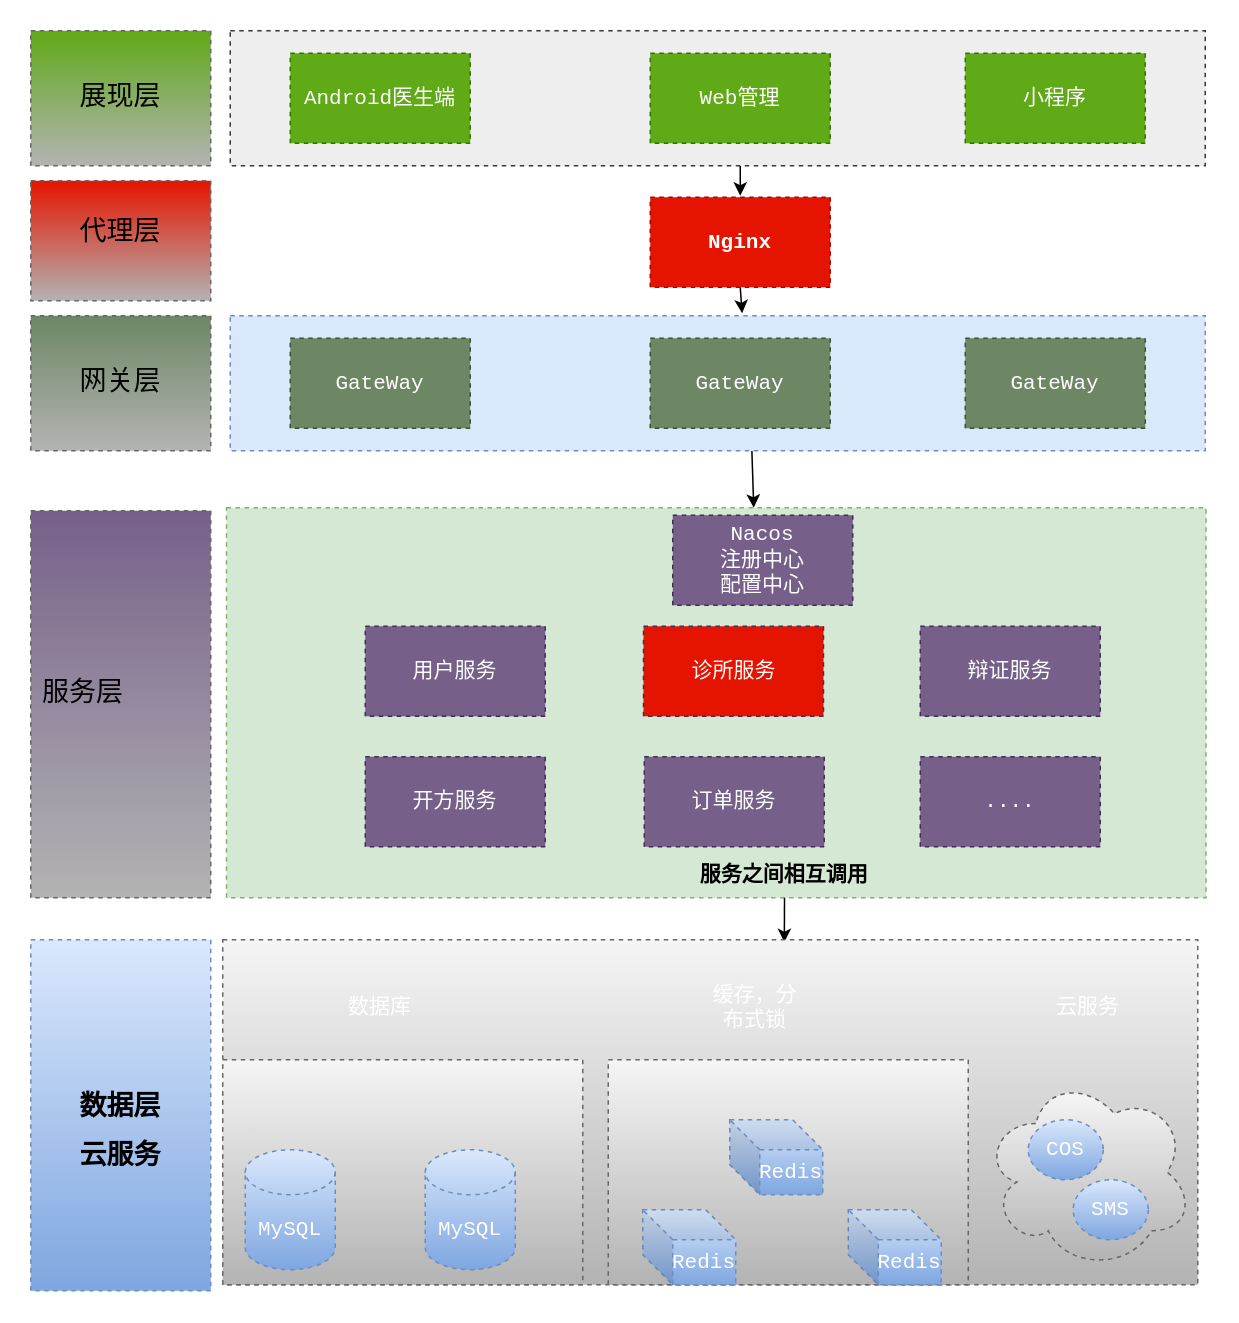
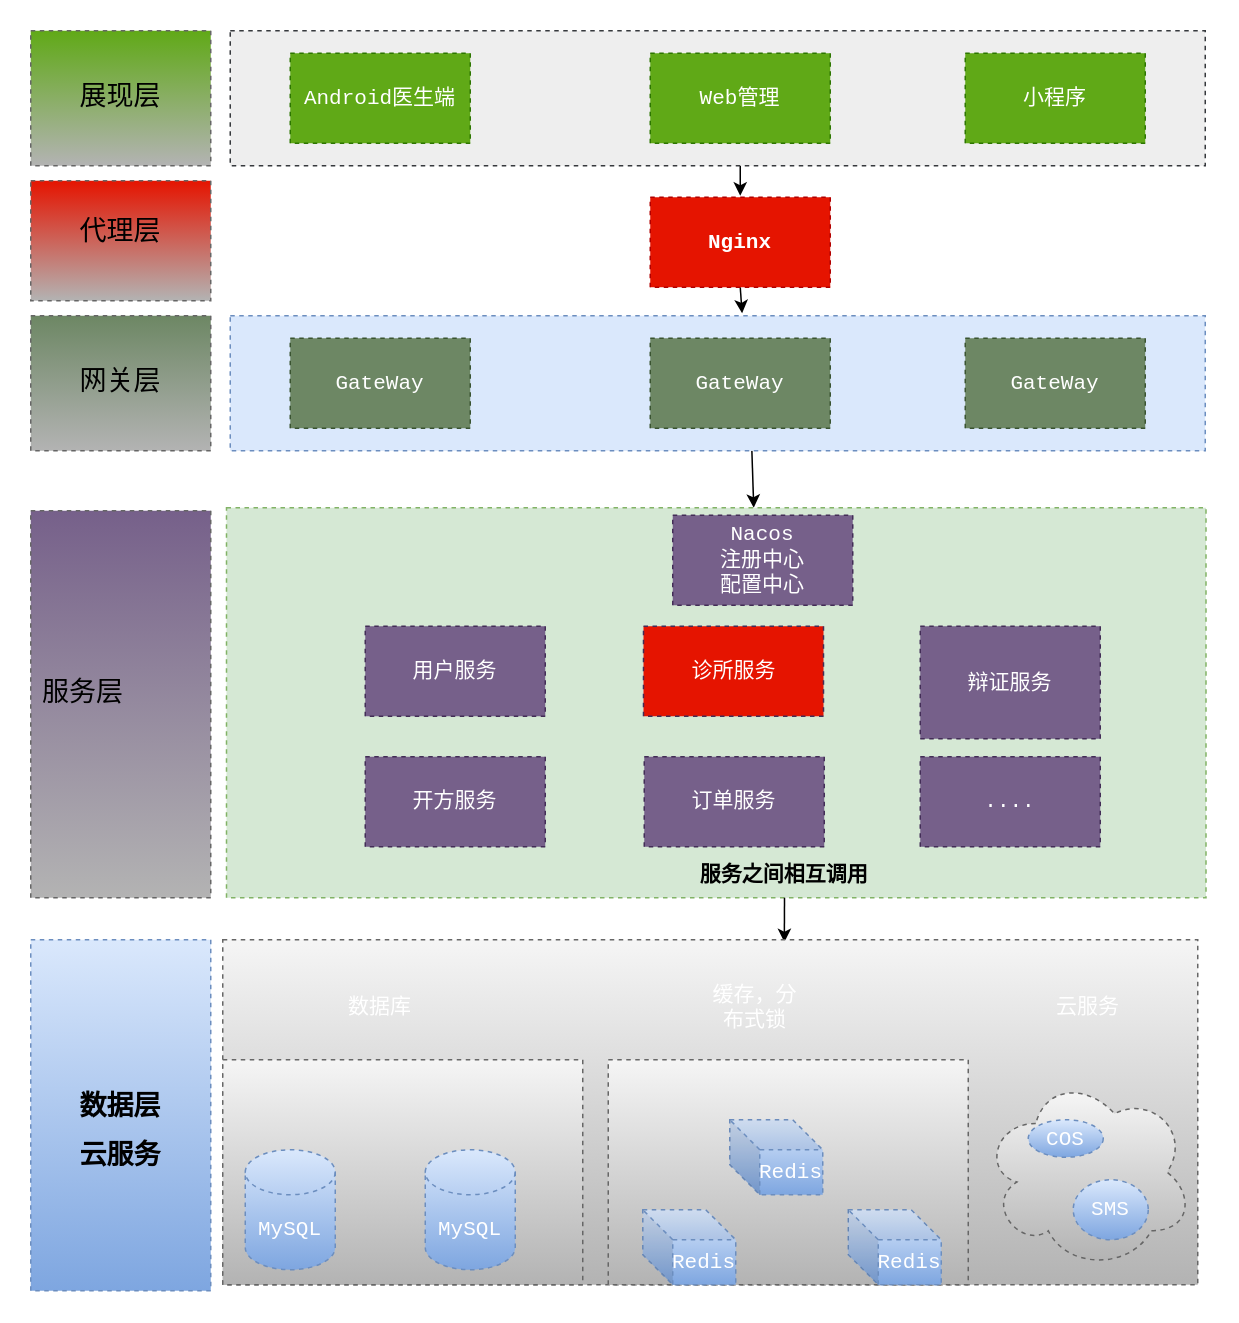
- <mxCell id="17" value="辩证服务" style="rounded=0;whiteSpace=wrap;html=1;dashed=1;fontFamily=Courier New;fontSize=14;fillColor=#76608a;fontColor=#ffffff;strokeColor=#432D57;" vertex="1" parent="1"><mxGeometry x="613" y="417" width="120" height="60" as="geometry" /></mxCell>
+ <mxCell id="17" value="辩证服务" style="rounded=0;whiteSpace=wrap;html=1;dashed=1;fontFamily=Courier New;fontSize=14;fillColor=#76608a;fontColor=#ffffff;strokeColor=#432D57;" vertex="1" parent="1"><mxGeometry x="613" y="417" width="120" height="75" as="geometry" /></mxCell>
- <mxCell id="36" value="&lt;font color=&quot;#ffffff&quot;&gt;COS&lt;/font&gt;" style="ellipse;whiteSpace=wrap;html=1;dashed=1;fontFamily=Courier New;fontSize=14;fillColor=#dae8fc;gradientColor=#7ea6e0;strokeColor=#6c8ebf;" vertex="1" parent="1"><mxGeometry x="685" y="746" width="50" height="40" as="geometry" /></mxCell>
+ <mxCell id="36" value="&lt;font color=&quot;#ffffff&quot;&gt;COS&lt;/font&gt;" style="ellipse;whiteSpace=wrap;html=1;dashed=1;fontFamily=Courier New;fontSize=14;fillColor=#dae8fc;gradientColor=#7ea6e0;strokeColor=#6c8ebf;" vertex="1" parent="1"><mxGeometry x="685" y="746" width="50" height="25" as="geometry" /></mxCell>
